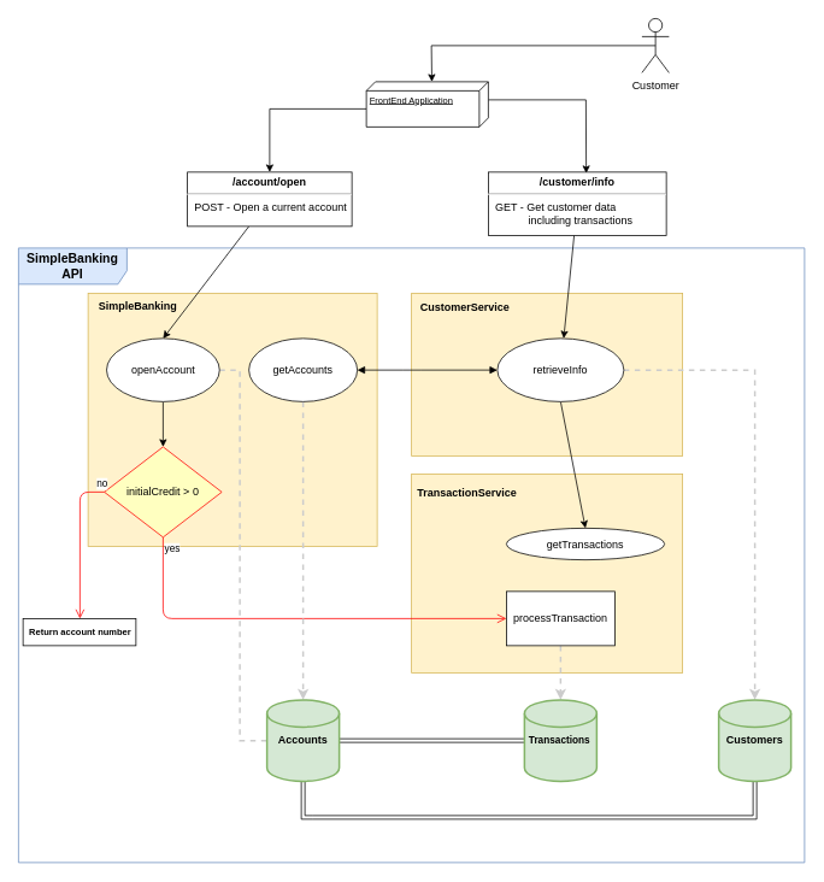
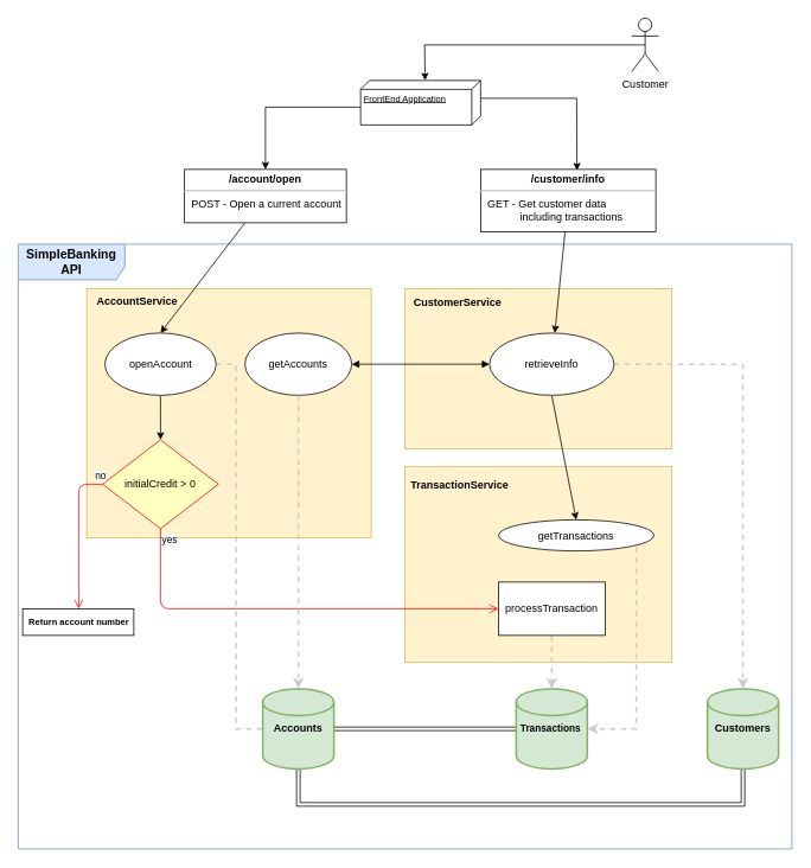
- <mxCell id="5" value="&lt;b&gt;&amp;nbsp;&amp;nbsp; SimpleBanking&lt;/b&gt;" style="html=1;align=left;verticalAlign=top;labelBackgroundColor=none;fillColor=#fff2cc;strokeColor=#d6b656;" vertex="1" parent="1"><mxGeometry x="97" y="324" width="320" height="280" as="geometry" /></mxCell>
+ <mxCell id="5" value="&lt;b&gt;&amp;nbsp;&amp;nbsp; AccountService&lt;/b&gt;" style="html=1;align=left;verticalAlign=top;labelBackgroundColor=none;fillColor=#fff2cc;strokeColor=#d6b656;" vertex="1" parent="1"><mxGeometry x="97" y="324" width="320" height="280" as="geometry" /></mxCell>
+ <mxCell id="20" style="edgeStyle=none;rounded=0;orthogonalLoop=1;jettySize=auto;html=1;exitX=1;exitY=0.5;exitDx=0;exitDy=0;entryX=1;entryY=0.5;entryDx=0;entryDy=0;entryPerimeter=0;fontSize=10;strokeColor=#CCCCCC;dashed=1;strokeWidth=2;" edge="1" parent="1" source="21" target="28"><mxGeometry relative="1" as="geometry"><Array as="points"><mxPoint x="715" y="614" /><mxPoint x="715" y="819" /></Array></mxGeometry></mxCell>
